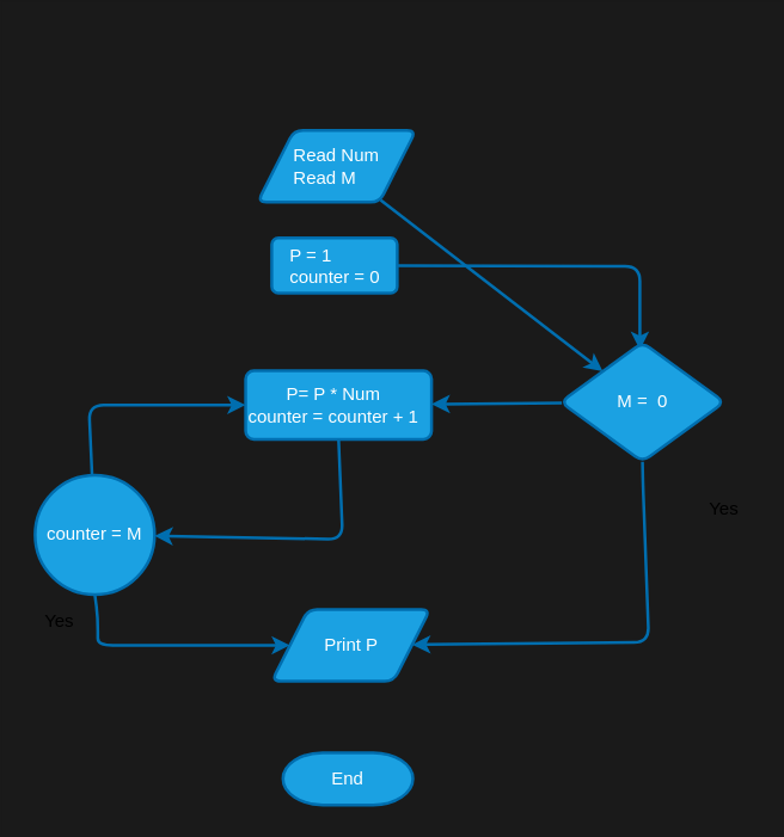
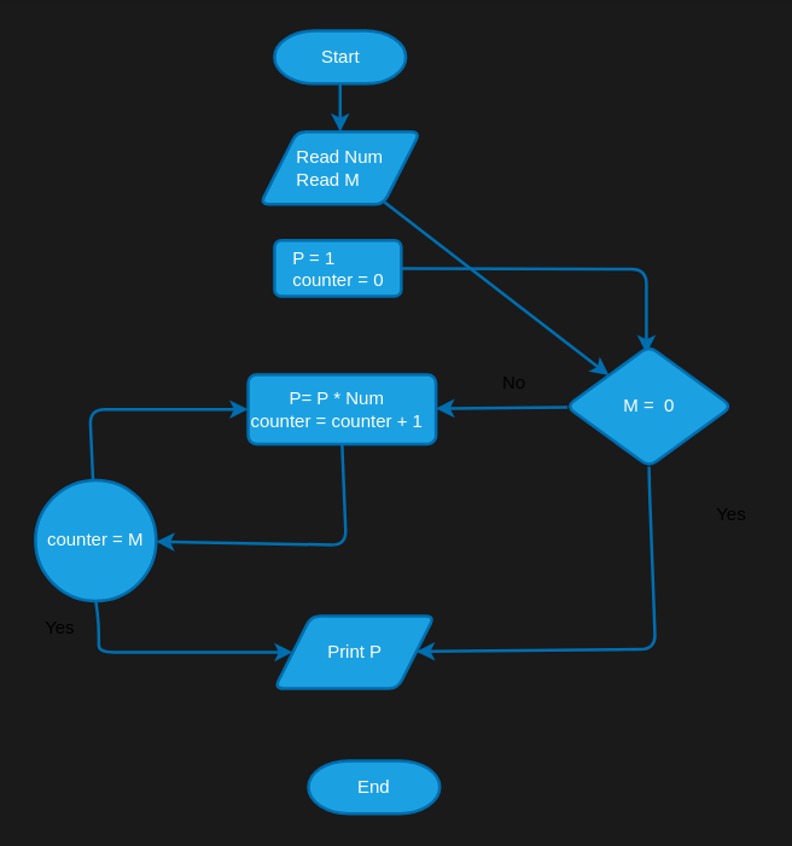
+ <mxCell id="3" value="Start" style="strokeWidth=2;html=1;shape=mxgraph.flowchart.terminator;whiteSpace=wrap;fillColor=#1ba1e2;fontColor=#ffffff;strokeColor=#006EAF;" vertex="1" parent="1"><mxGeometry x="181.5" y="20" width="87" height="35" as="geometry" /></mxCell>
+ <mxCell id="2" value="" style="edgeStyle=none;html=1;fillColor=#1ba1e2;strokeColor=#006EAF;strokeWidth=2;" edge="1" parent="1" source="3" target="5"><mxGeometry relative="1" as="geometry" /></mxCell>
+ <mxCell id="17" value="No" style="text;html=1;align=center;verticalAlign=middle;resizable=0;points=[];autosize=1;strokeColor=none;fillColor=none;" vertex="1" parent="1"><mxGeometry x="323" y="241" width="33" height="26" as="geometry" /></mxCell>
- <mxCell id="15" value="End" style="strokeWidth=2;html=1;shape=mxgraph.flowchart.terminator;whiteSpace=wrap;fillColor=#1ba1e2;fontColor=#ffffff;strokeColor=#006EAF;" vertex="1" parent="1"><mxGeometry x="189" y="504" width="87" height="35" as="geometry" /></mxCell>
+ <mxCell id="15" value="End" style="strokeWidth=2;html=1;shape=mxgraph.flowchart.terminator;whiteSpace=wrap;fillColor=#1ba1e2;fontColor=#ffffff;strokeColor=#006EAF;" vertex="1" parent="1"><mxGeometry x="204" y="504" width="87" height="35" as="geometry" /></mxCell>
